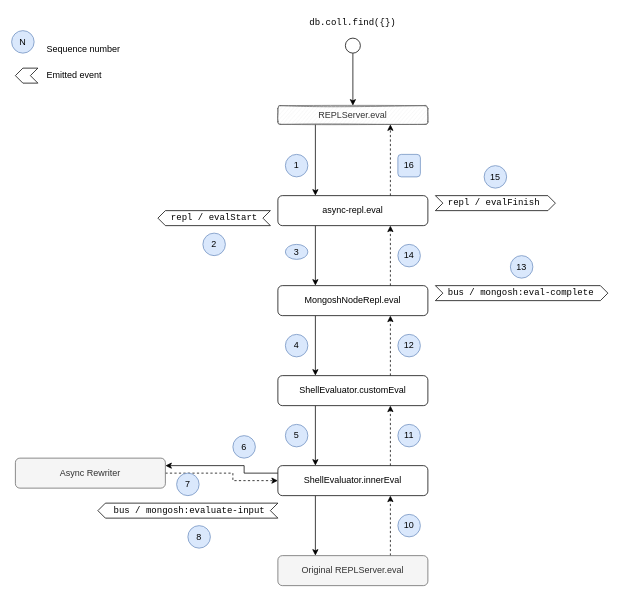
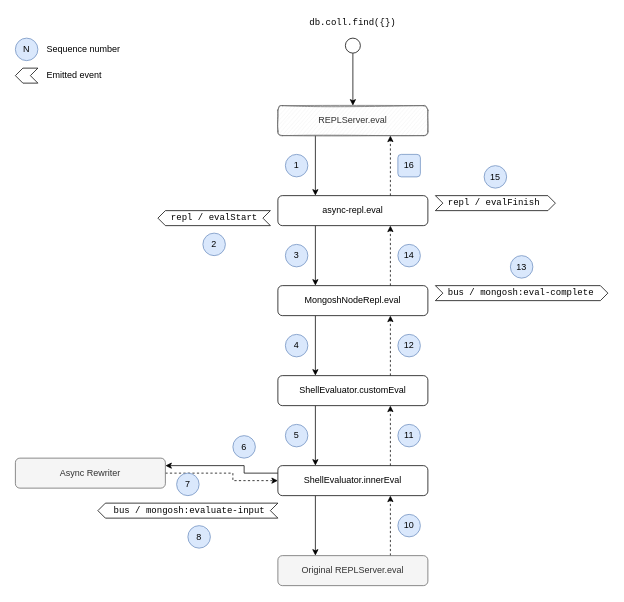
- <mxCell id="28" value="N" style="ellipse;whiteSpace=wrap;html=1;aspect=fixed;sketch=0;fontFamily=Helvetica;align=center;fillColor=#dae8fc;strokeColor=#6c8ebf;" parent="1" vertex="1"><mxGeometry x="15" y="40" width="30" height="30" as="geometry" /></mxCell>
+ <mxCell id="28" value="N" style="ellipse;whiteSpace=wrap;html=1;aspect=fixed;sketch=0;fontFamily=Helvetica;align=center;fillColor=#dae8fc;strokeColor=#6c8ebf;" parent="1" vertex="1"><mxGeometry x="20" y="50" width="30" height="30" as="geometry" /></mxCell>
- <mxCell id="3" value="REPLServer.eval" style="rounded=1;whiteSpace=wrap;html=1;fillColor=#f5f5f5;strokeColor=#666666;fontColor=#333333;sketch=1;" parent="1" vertex="1"><mxGeometry x="370" y="140" width="200" height="25" as="geometry" /></mxCell>
+ <mxCell id="3" value="REPLServer.eval" style="rounded=1;whiteSpace=wrap;html=1;fillColor=#f5f5f5;strokeColor=#666666;fontColor=#333333;sketch=1;" parent="1" vertex="1"><mxGeometry x="370" y="140" width="200" height="40" as="geometry" /></mxCell>
- <mxCell id="30" value="3" style="ellipse;whiteSpace=wrap;html=1;aspect=fixed;sketch=0;fontFamily=Helvetica;align=center;fillColor=#dae8fc;strokeColor=#6c8ebf;" parent="1" vertex="1"><mxGeometry x="380" y="325" width="30" height="20" as="geometry" /></mxCell>
+ <mxCell id="30" value="3" style="ellipse;whiteSpace=wrap;html=1;aspect=fixed;sketch=0;fontFamily=Helvetica;align=center;fillColor=#dae8fc;strokeColor=#6c8ebf;" parent="1" vertex="1"><mxGeometry x="380" y="325" width="30" height="30" as="geometry" /></mxCell>
